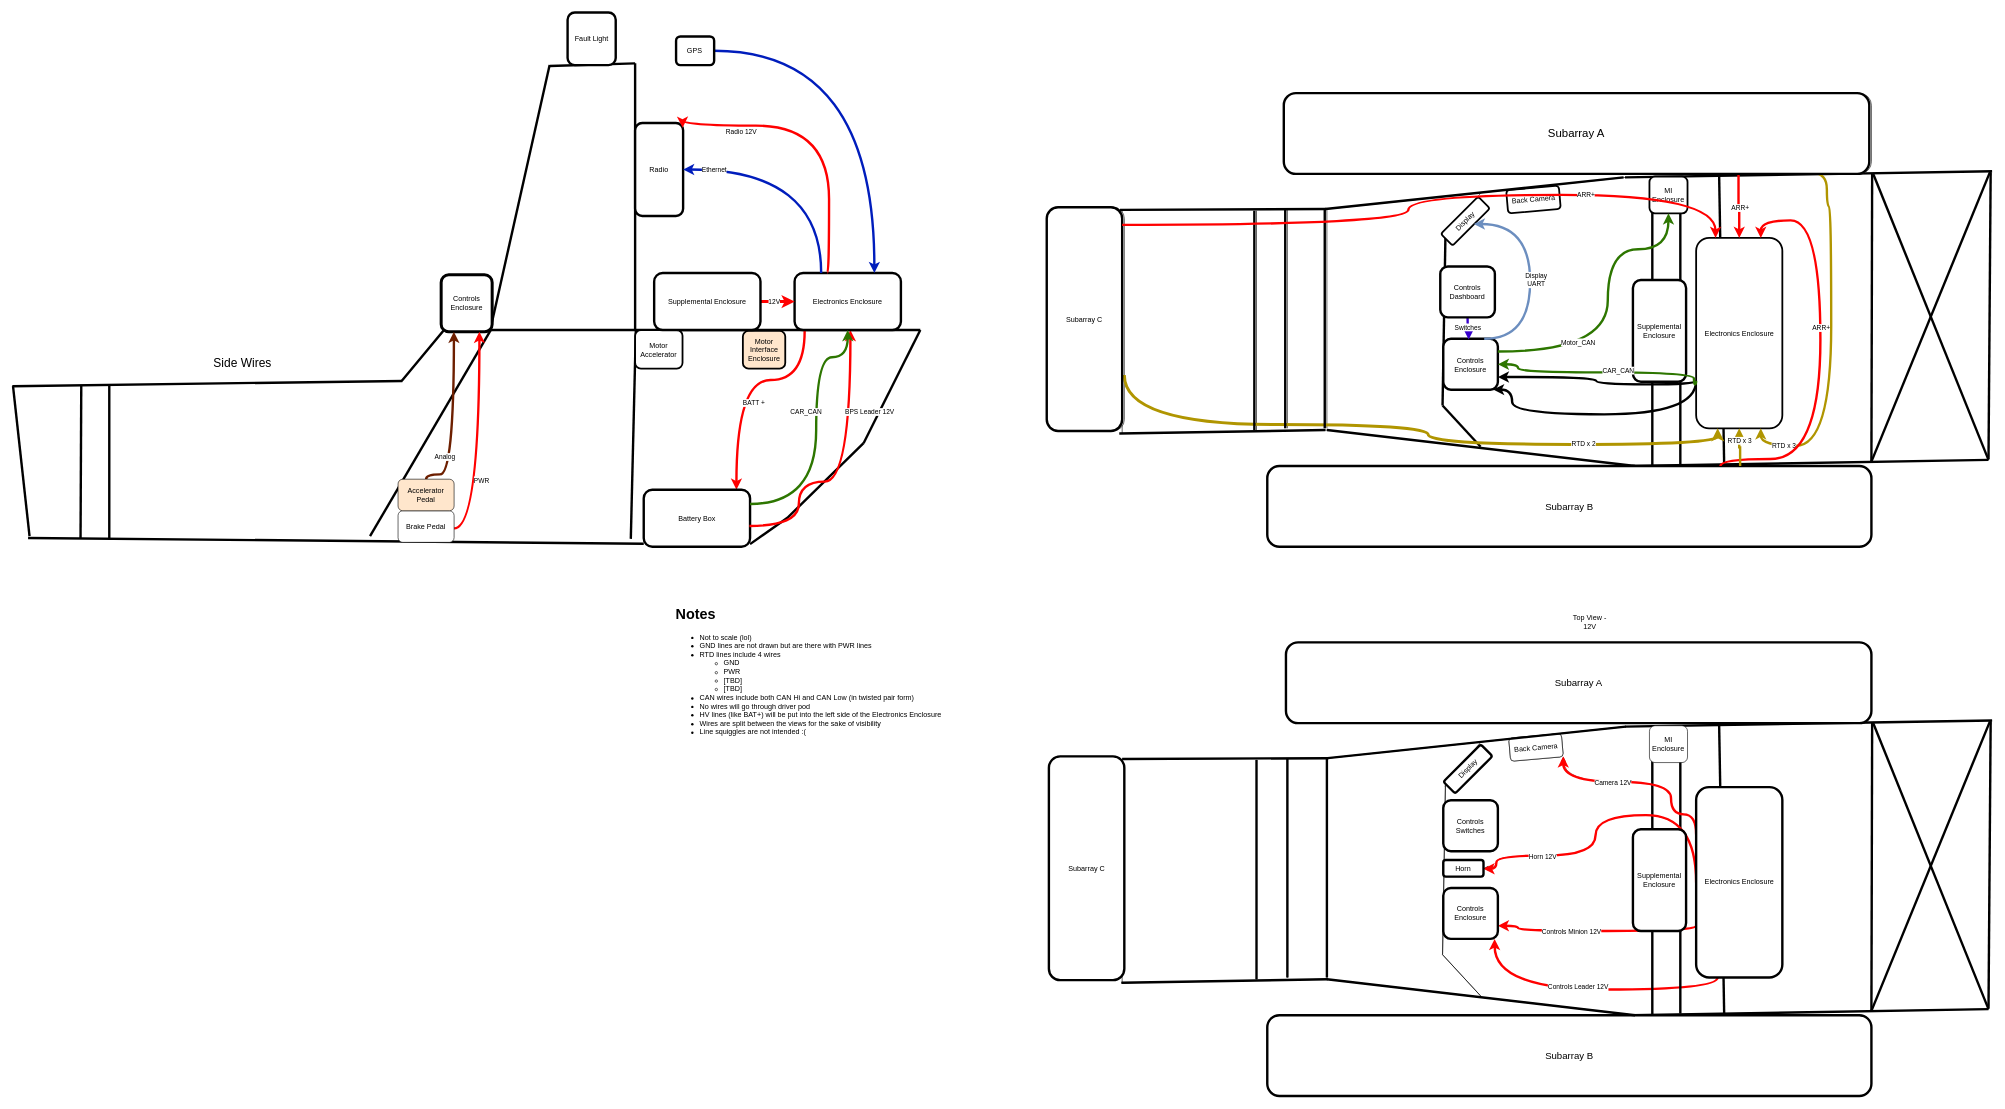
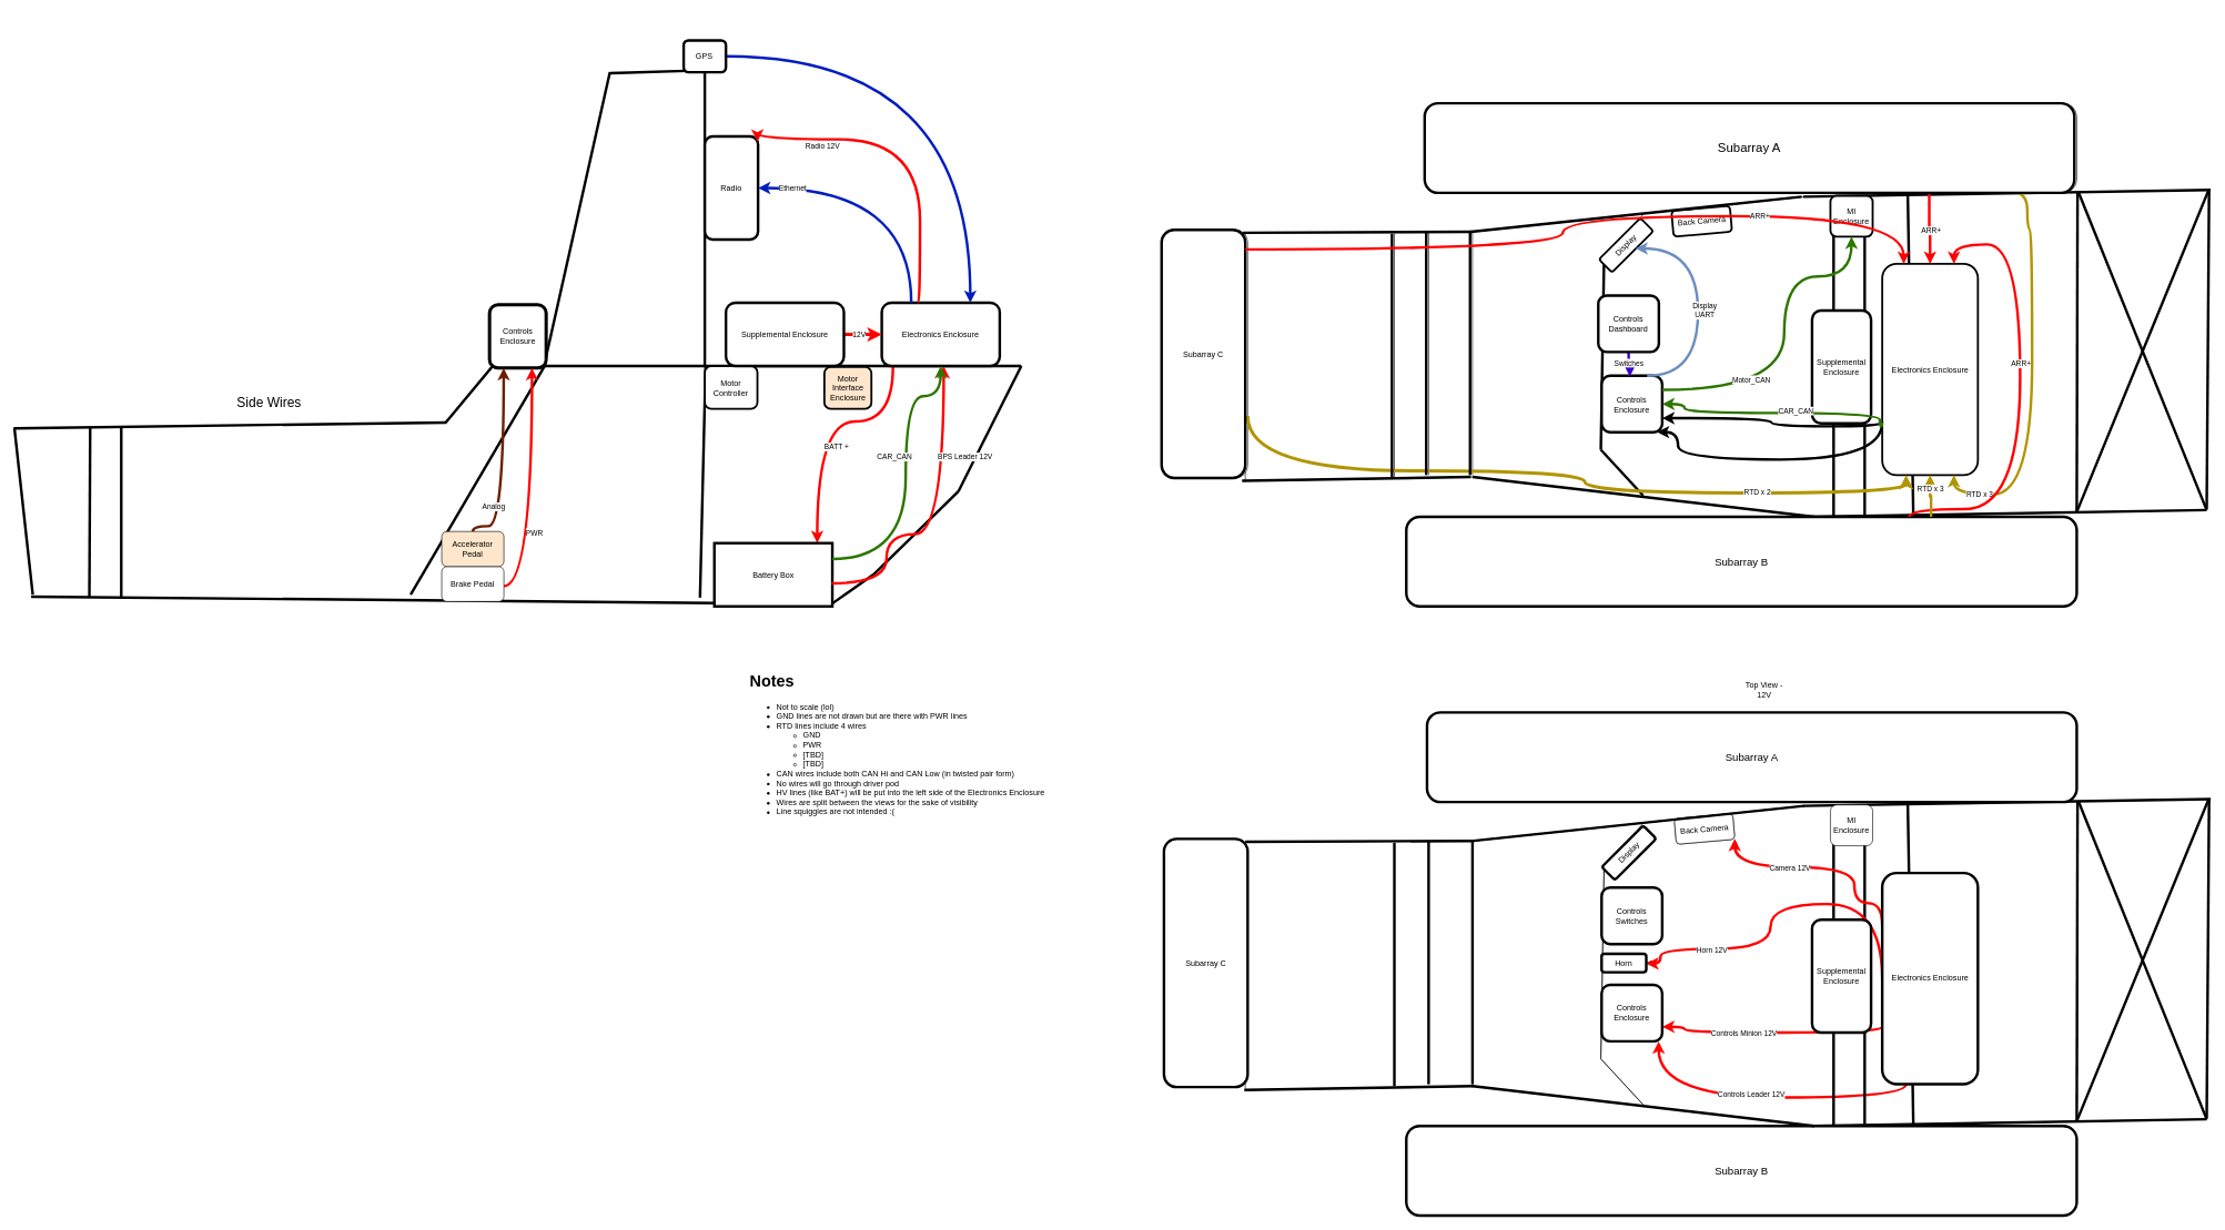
- <mxCell id="124" value="Fault Light" style="rounded=1;whiteSpace=wrap;html=1;strokeWidth=4;spacingBottom=-1;" parent="2" vertex="1"><mxGeometry x="925.581" width="80.225" height="87.741" as="geometry" /></mxCell>
- <mxCell id="190" value="GPS" style="rounded=1;whiteSpace=wrap;html=1;strokeWidth=4;spacingBottom=-1;" parent="2" vertex="1"><mxGeometry x="1106.4" y="40" width="63.46" height="47.74" as="geometry" /></mxCell>
+ <mxCell id="190" value="GPS" style="rounded=1;whiteSpace=wrap;html=1;strokeWidth=4;spacingBottom=-1;" parent="2" vertex="1"><mxGeometry x="1006.4" y="40" width="63.46" height="47.74" as="geometry" /></mxCell>
- <mxCell id="36" value="Motor Accelerator" style="rounded=1;whiteSpace=wrap;html=1;strokeWidth=3;spacingBottom=-1;" parent="2" vertex="1"><mxGeometry x="1038.135" y="529.37" width="79.028" height="64.343" as="geometry" /></mxCell>
+ <mxCell id="36" value="Motor Controller" style="rounded=1;whiteSpace=wrap;html=1;strokeWidth=3;spacingBottom=-1;" parent="2" vertex="1"><mxGeometry x="1038.135" y="529.37" width="79.028" height="64.343" as="geometry" /></mxCell>
- <mxCell id="35" value="Battery Box" style="rounded=1;whiteSpace=wrap;html=1;strokeWidth=4;spacingBottom=-1;" parent="2" vertex="1"><mxGeometry x="1052.504" y="795.517" width="177.213" height="95.053" as="geometry" /></mxCell>
+ <mxCell id="35" value="Battery Box" style="whiteSpace=wrap;html=1;strokeWidth=4;spacingBottom=-1;rounded=0;" parent="2" vertex="1"><mxGeometry x="1052.504" y="795.517" width="177.213" height="95.053" as="geometry" /></mxCell>
